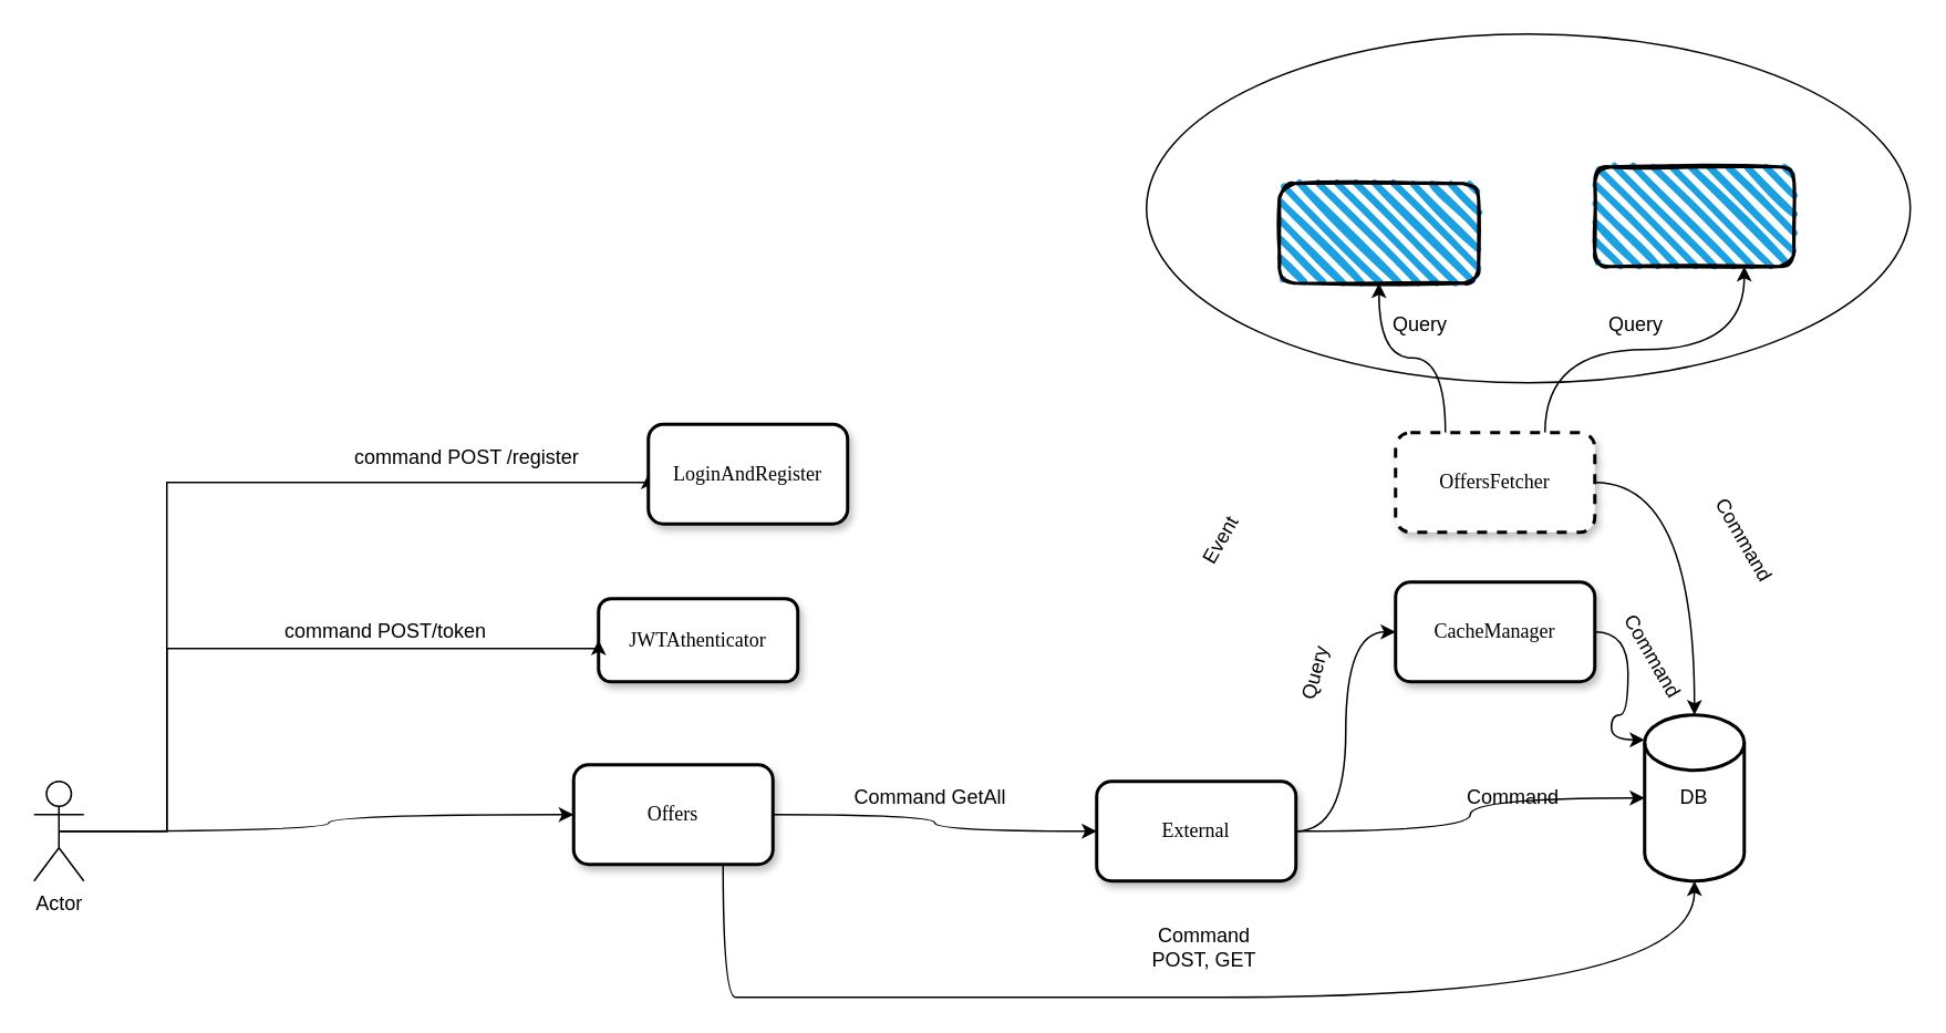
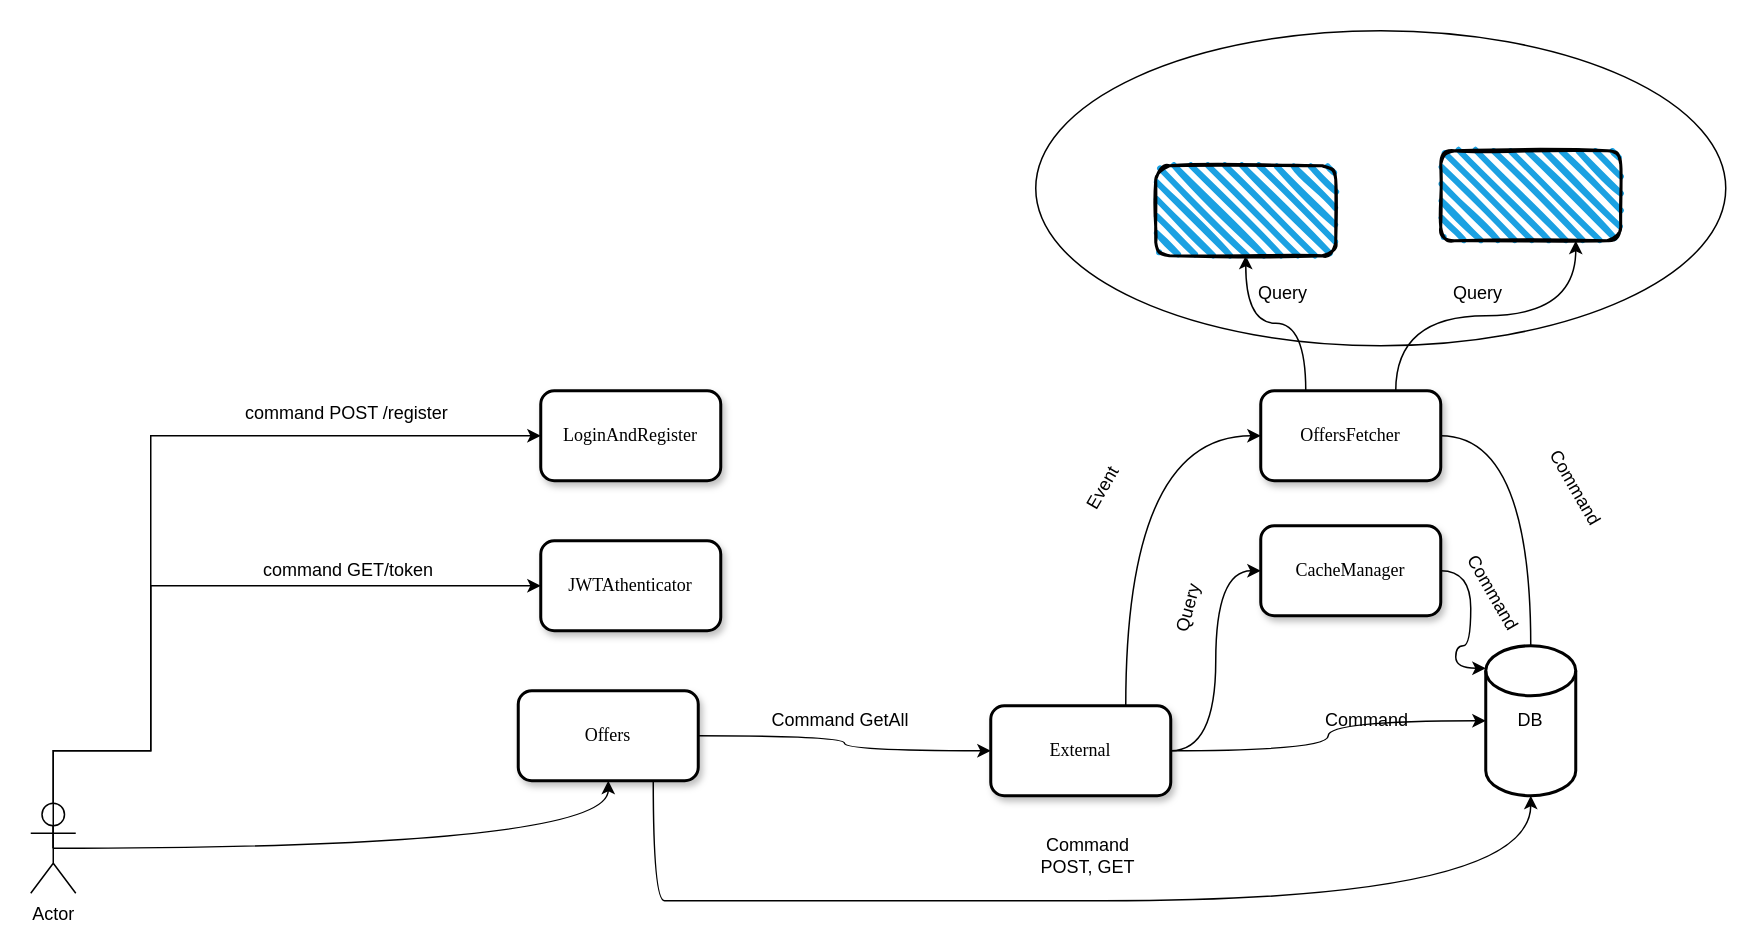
- <mxCell id="24" value="command POST /register" style="text;strokeColor=none;align=center;fillColor=none;html=1;verticalAlign=middle;whiteSpace=wrap;rounded=0;" parent="1" vertex="1"><mxGeometry x="211" y="260" width="140" height="30" as="geometry" /></mxCell>
+ <mxCell id="24" value="command POST /register" style="text;strokeColor=none;align=center;fillColor=none;html=1;verticalAlign=middle;whiteSpace=wrap;rounded=0;" parent="1" vertex="1"><mxGeometry x="161" y="260" width="140" height="30" as="geometry" /></mxCell>
- <mxCell id="16" value="LoginAndRegister" style="rounded=1;whiteSpace=wrap;html=1;shadow=1;comic=0;labelBackgroundColor=none;strokeWidth=2;fontFamily=Verdana;fontSize=12;align=center;" parent="1" vertex="1"><mxGeometry x="390" y="255" width="120" height="60" as="geometry" /></mxCell>
+ <mxCell id="16" value="LoginAndRegister" style="rounded=1;whiteSpace=wrap;html=1;shadow=1;comic=0;labelBackgroundColor=none;strokeWidth=2;fontFamily=Verdana;fontSize=12;align=center;" parent="1" vertex="1"><mxGeometry x="360" y="260" width="120" height="60" as="geometry" /></mxCell>
- <mxCell id="7" value="OffersFetcher" style="rounded=1;whiteSpace=wrap;html=1;shadow=1;comic=0;labelBackgroundColor=none;strokeWidth=2;fontFamily=Verdana;fontSize=12;align=center;dashed=1;" parent="1" vertex="1"><mxGeometry x="840" y="260" width="120" height="60" as="geometry" /></mxCell>
+ <mxCell id="7" value="OffersFetcher" style="rounded=1;whiteSpace=wrap;html=1;shadow=1;comic=0;labelBackgroundColor=none;strokeWidth=2;fontFamily=Verdana;fontSize=12;align=center;" parent="1" vertex="1"><mxGeometry x="840" y="260" width="120" height="60" as="geometry" /></mxCell>
+ <mxCell id="8" style="edgeStyle=orthogonalEdgeStyle;rounded=0;orthogonalLoop=1;jettySize=auto;html=1;exitX=0.75;exitY=0;exitDx=0;exitDy=0;entryX=0;entryY=0.5;entryDx=0;entryDy=0;curved=1;" parent="1" source="20" target="7" edge="1"><mxGeometry relative="1" as="geometry" /></mxCell>
- <mxCell id="23" value="command POST/token" style="text;strokeColor=none;align=center;fillColor=none;html=1;verticalAlign=middle;whiteSpace=wrap;rounded=0;" parent="1" vertex="1"><mxGeometry x="162" y="365" width="140" height="30" as="geometry" /></mxCell>
+ <mxCell id="23" value="command GET/token" style="text;strokeColor=none;align=center;fillColor=none;html=1;verticalAlign=middle;whiteSpace=wrap;rounded=0;" parent="1" vertex="1"><mxGeometry x="162" y="365" width="140" height="30" as="geometry" /></mxCell>
- <mxCell id="9" value="JWTAthenticator" style="rounded=1;whiteSpace=wrap;html=1;shadow=1;comic=0;labelBackgroundColor=none;strokeWidth=2;fontFamily=Verdana;fontSize=12;align=center;" parent="1" vertex="1"><mxGeometry x="360" y="360" width="120" height="50" as="geometry" /></mxCell>
+ <mxCell id="9" value="JWTAthenticator" style="rounded=1;whiteSpace=wrap;html=1;shadow=1;comic=0;labelBackgroundColor=none;strokeWidth=2;fontFamily=Verdana;fontSize=12;align=center;" parent="1" vertex="1"><mxGeometry x="360" y="360" width="120" height="60" as="geometry" /></mxCell>
- <mxCell id="18" style="edgeStyle=orthogonalEdgeStyle;rounded=0;orthogonalLoop=1;jettySize=auto;html=1;exitX=1;exitY=0.5;exitDx=0;exitDy=0;entryX=0.5;entryY=0;entryDx=0;entryDy=0;entryPerimeter=0;curved=1;" parent="1" source="7" target="17" edge="1"><mxGeometry relative="1" as="geometry" /></mxCell>
+ <mxCell id="18" style="edgeStyle=orthogonalEdgeStyle;rounded=0;orthogonalLoop=1;jettySize=auto;html=1;exitX=1;exitY=0.5;exitDx=0;exitDy=0;entryX=0.5;entryY=0;entryDx=0;entryDy=0;entryPerimeter=0;curved=1;endArrow=none;" parent="1" source="7" target="17" edge="1"><mxGeometry relative="1" as="geometry" /></mxCell>
- <mxCell id="13" value="Actor" style="shape=umlActor;verticalLabelPosition=bottom;verticalAlign=top;html=1;outlineConnect=0;" parent="1" vertex="1"><mxGeometry x="20" y="470" width="30" height="60" as="geometry" /></mxCell>
+ <mxCell id="13" value="Actor" style="shape=umlActor;verticalLabelPosition=bottom;verticalAlign=top;html=1;outlineConnect=0;" parent="1" vertex="1"><mxGeometry x="20" y="535" width="30" height="60" as="geometry" /></mxCell>
